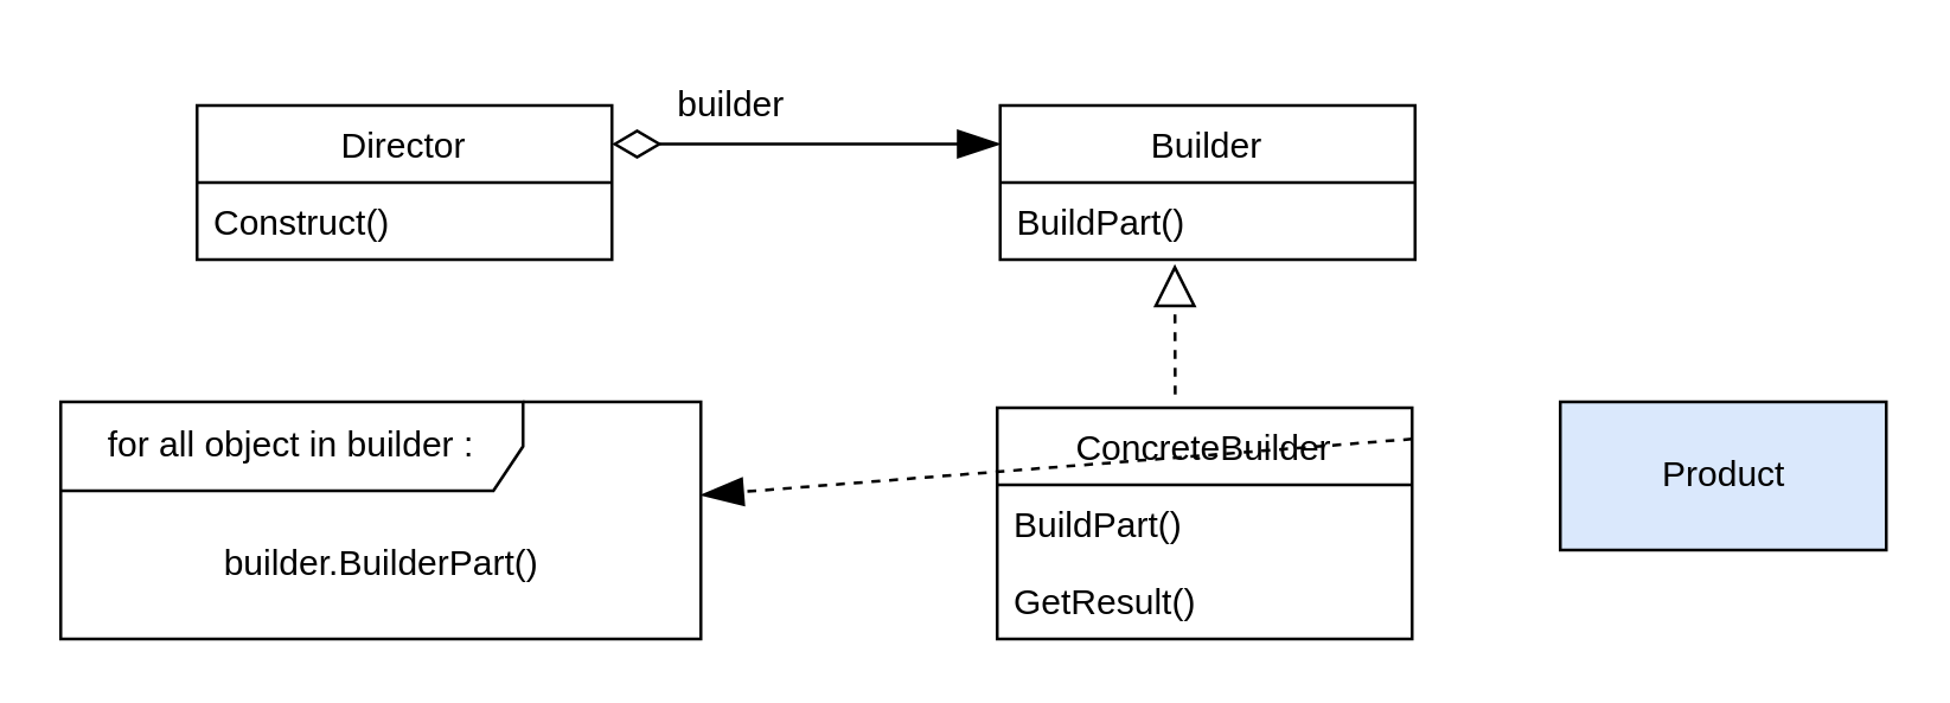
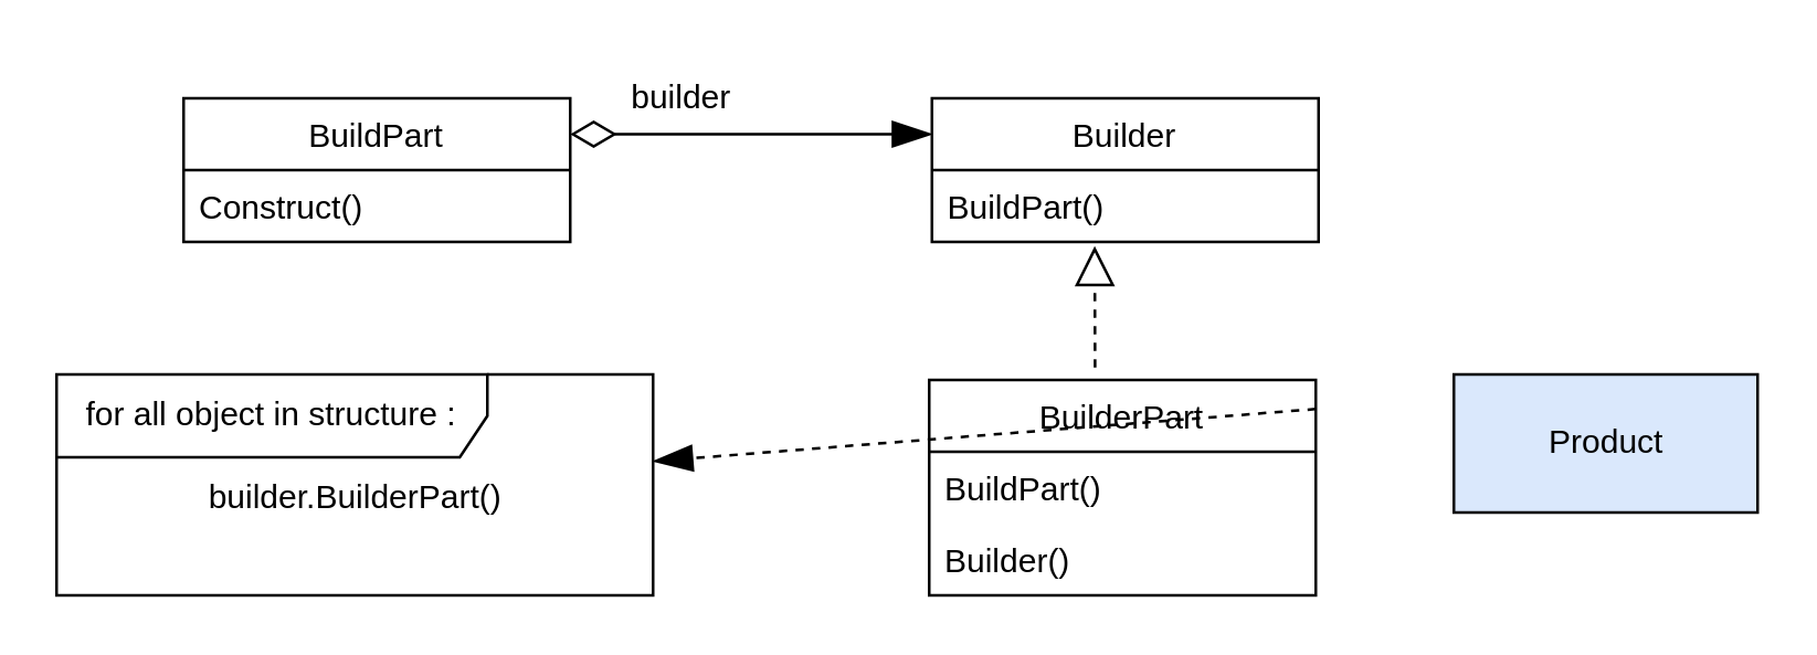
- <mxCell id="2" value="Director" style="swimlane;fontStyle=0;childLayout=stackLayout;horizontal=1;startSize=26;fillColor=none;horizontalStack=0;resizeParent=1;resizeParentMax=0;resizeLast=0;collapsible=1;marginBottom=0;" vertex="1" parent="1"><mxGeometry x="66" y="35" width="140" height="52" as="geometry" /></mxCell>
+ <mxCell id="2" value="BuildPart" style="swimlane;fontStyle=0;childLayout=stackLayout;horizontal=1;startSize=26;fillColor=none;horizontalStack=0;resizeParent=1;resizeParentMax=0;resizeLast=0;collapsible=1;marginBottom=0;" vertex="1" parent="1"><mxGeometry x="66" y="35" width="140" height="52" as="geometry" /></mxCell>
- <mxCell id="9" value="for all object in builder :" style="shape=umlFrame;whiteSpace=wrap;html=1;width=156;height=30;" vertex="1" parent="1"><mxGeometry x="20" y="135" width="216" height="80" as="geometry" /></mxCell>
+ <mxCell id="9" value="for all object in structure :" style="shape=umlFrame;whiteSpace=wrap;html=1;width=156;height=30;" vertex="1" parent="1"><mxGeometry x="20" y="135" width="216" height="80" as="geometry" /></mxCell>
- <mxCell id="6" value="ConcreteBuilder" style="swimlane;fontStyle=0;childLayout=stackLayout;horizontal=1;startSize=26;fillColor=none;horizontalStack=0;resizeParent=1;resizeParentMax=0;resizeLast=0;collapsible=1;marginBottom=0;" vertex="1" parent="1"><mxGeometry x="336" y="137" width="140" height="78" as="geometry" /></mxCell>
+ <mxCell id="6" value="BuilderPart" style="swimlane;fontStyle=0;childLayout=stackLayout;horizontal=1;startSize=26;fillColor=none;horizontalStack=0;resizeParent=1;resizeParentMax=0;resizeLast=0;collapsible=1;marginBottom=0;" vertex="1" parent="1"><mxGeometry x="336" y="137" width="140" height="78" as="geometry" /></mxCell>
- <mxCell id="10" value="builder.BuilderPart()" style="text;html=1;align=center;verticalAlign=middle;resizable=0;points=[];autosize=1;strokeColor=none;fillColor=none;" vertex="1" parent="1"><mxGeometry x="63" y="175" width="130" height="30" as="geometry" /></mxCell>
+ <mxCell id="10" value="builder.BuilderPart()" style="text;html=1;align=center;verticalAlign=middle;resizable=0;points=[];autosize=1;strokeColor=none;fillColor=none;" vertex="1" parent="1"><mxGeometry x="63" y="165" width="130" height="30" as="geometry" /></mxCell>
- <mxCell id="8" value="GetResult()" style="text;strokeColor=none;fillColor=none;align=left;verticalAlign=top;spacingLeft=4;spacingRight=4;overflow=hidden;rotatable=0;points=[[0,0.5],[1,0.5]];portConstraint=eastwest;" vertex="1" parent="6"><mxGeometry y="52" width="140" height="26" as="geometry" /></mxCell>
+ <mxCell id="8" value="Builder()" style="text;strokeColor=none;fillColor=none;align=left;verticalAlign=top;spacingLeft=4;spacingRight=4;overflow=hidden;rotatable=0;points=[[0,0.5],[1,0.5]];portConstraint=eastwest;" vertex="1" parent="6"><mxGeometry y="52" width="140" height="26" as="geometry" /></mxCell>
